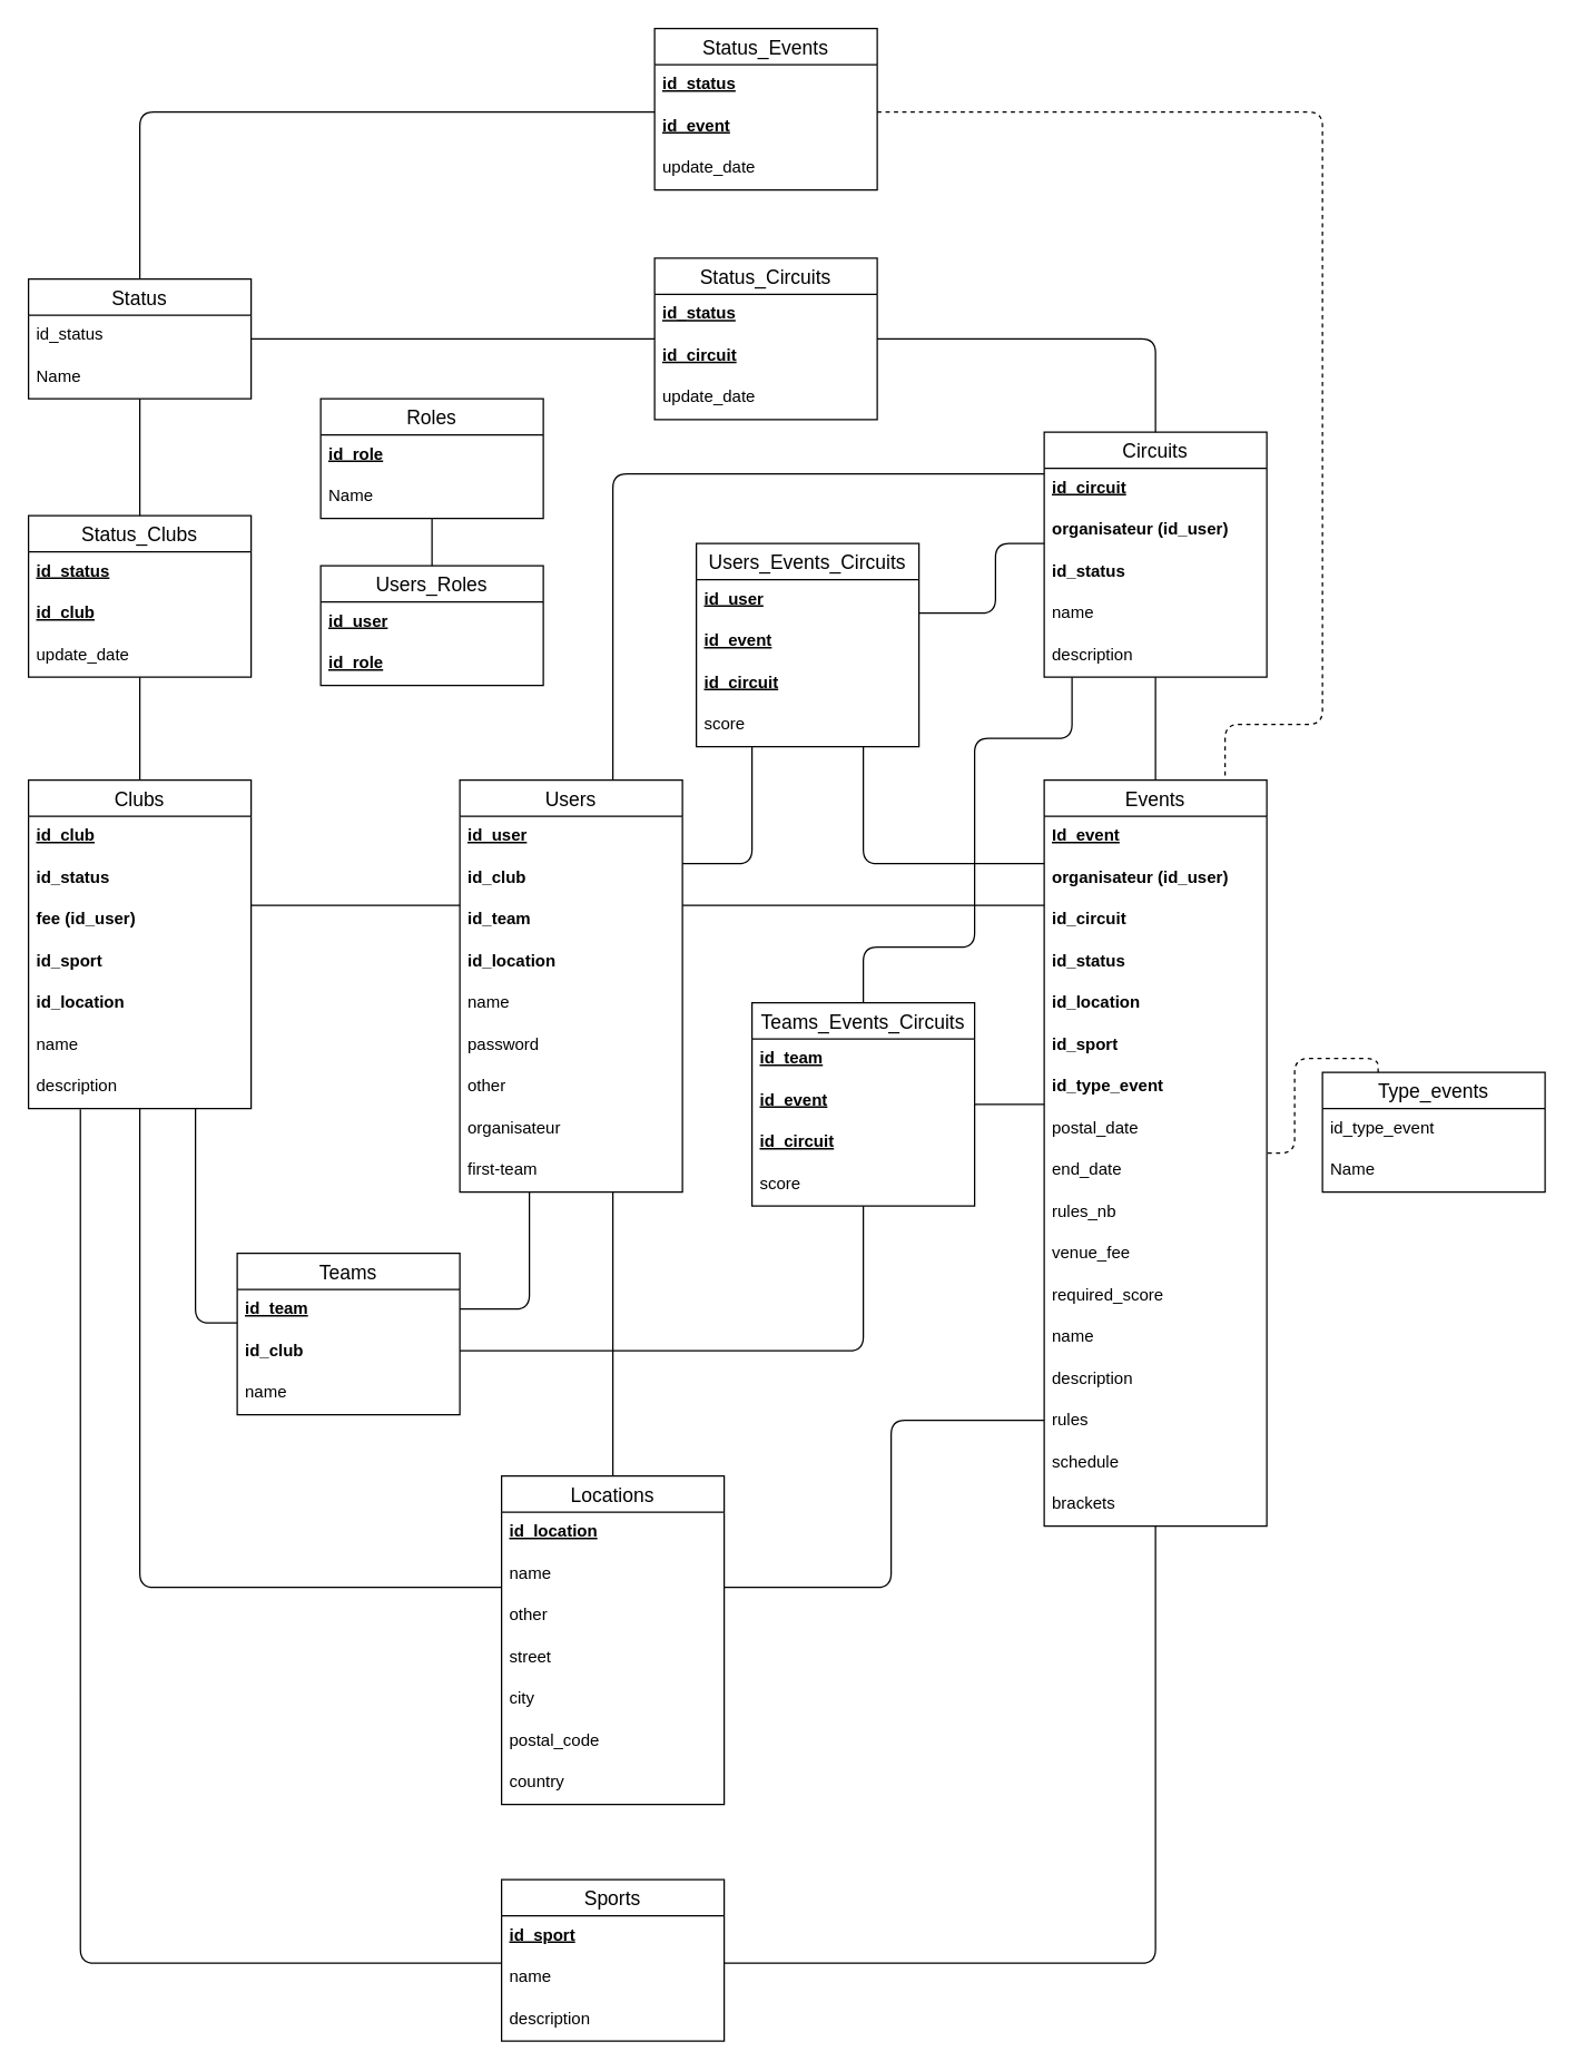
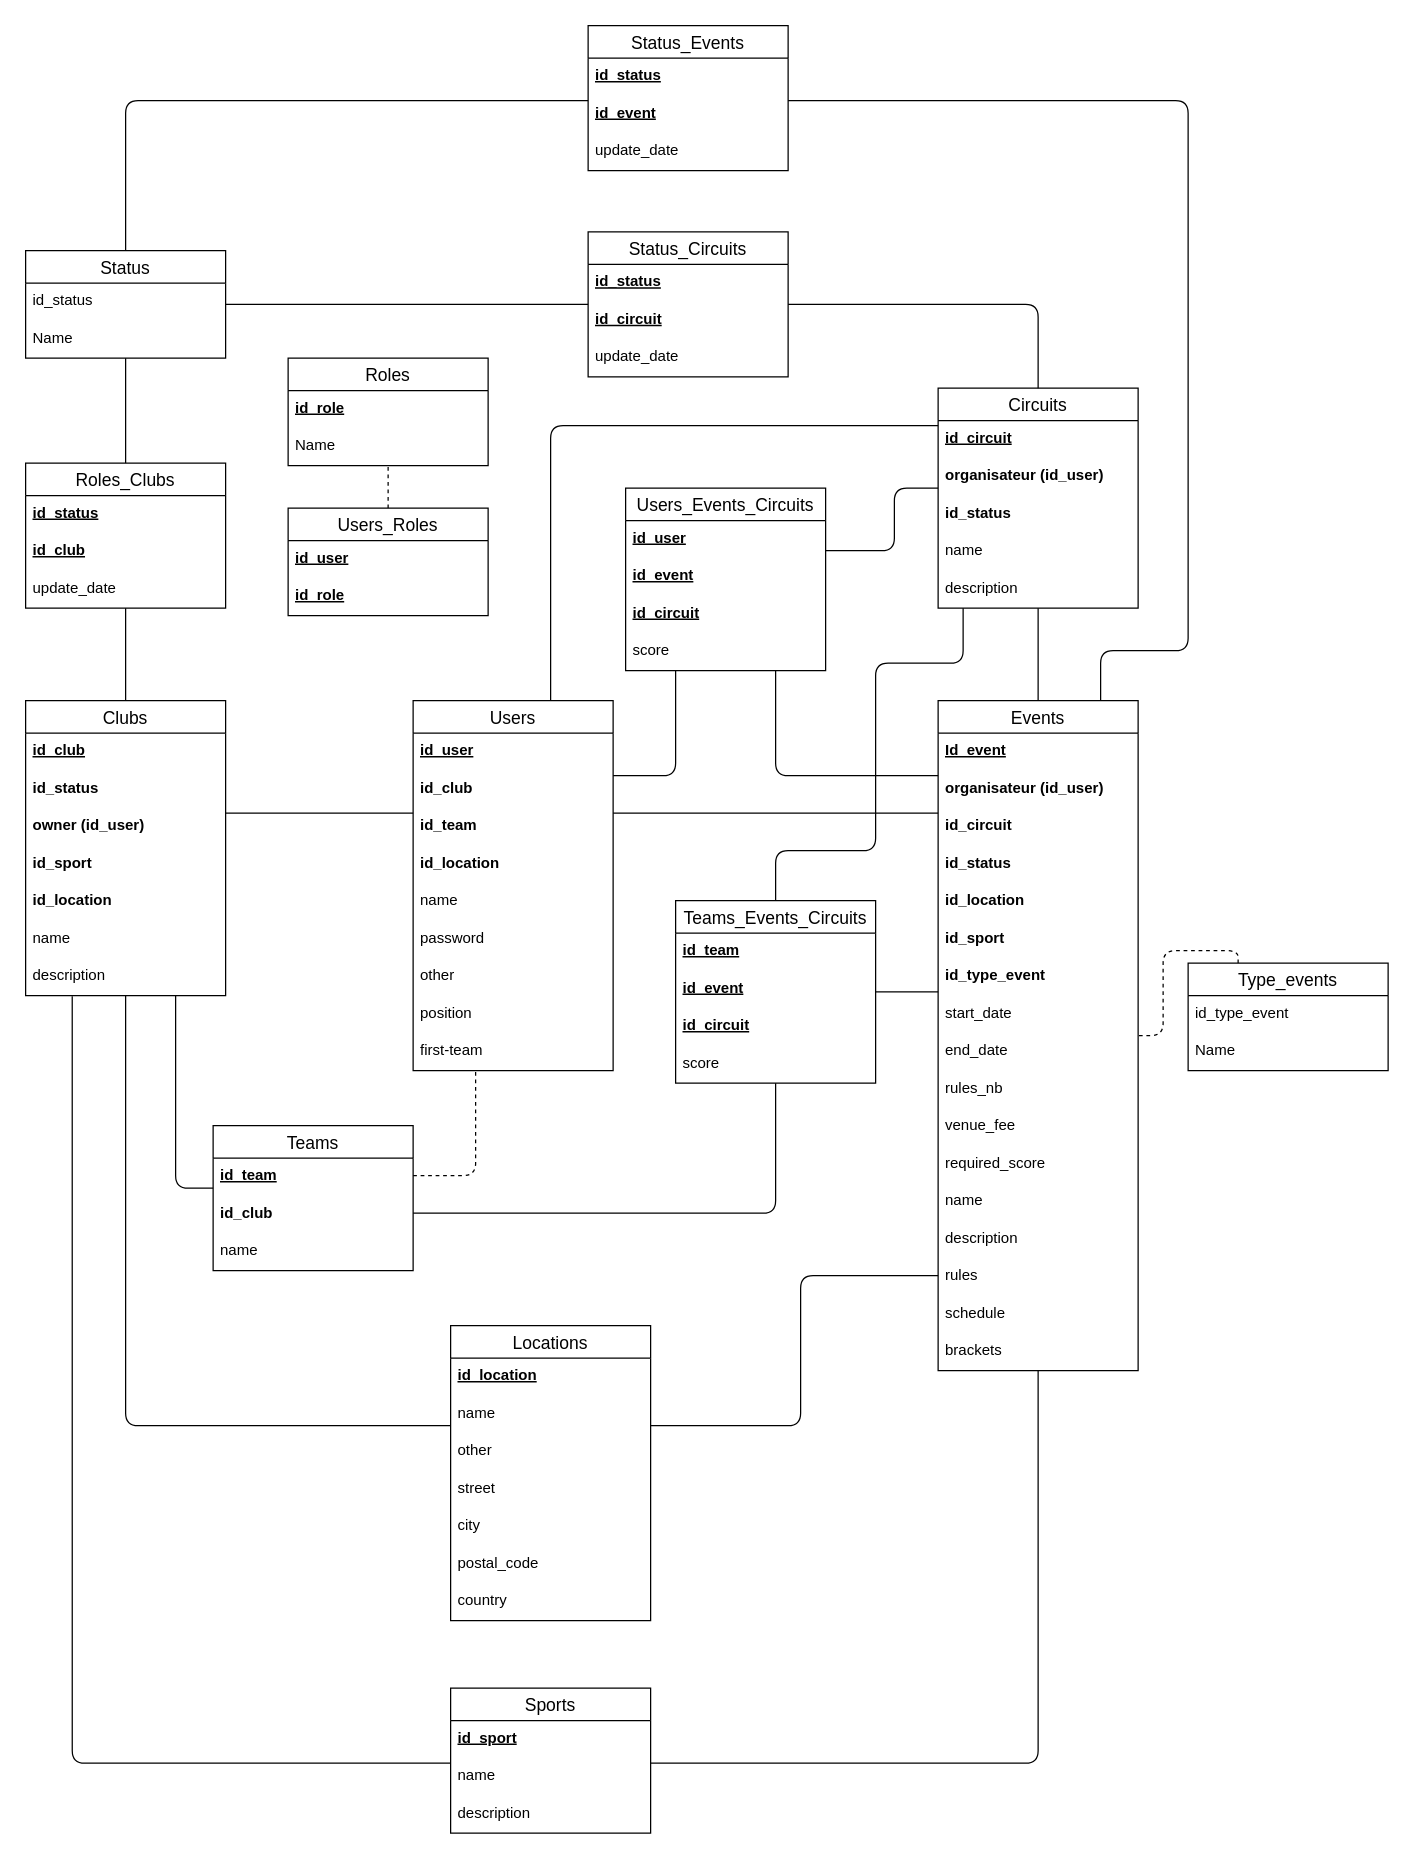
- <mxCell id="75" style="edgeStyle=orthogonalEdgeStyle;html=1;startArrow=none;startFill=0;endArrow=none;endFill=0;startSize=10;endSize=10;dashed=1;" parent="1" source="105" target="4" edge="1"><mxGeometry relative="1" as="geometry"><Array as="points"><mxPoint x="950" y="80" /><mxPoint x="950" y="520" /><mxPoint x="880" y="520" /></Array></mxGeometry></mxCell>
+ <mxCell id="75" style="edgeStyle=orthogonalEdgeStyle;html=1;startArrow=none;startFill=0;endArrow=none;endFill=0;startSize=10;endSize=10;" parent="1" source="105" target="4" edge="1"><mxGeometry relative="1" as="geometry"><Array as="points"><mxPoint x="950" y="80" /><mxPoint x="950" y="520" /><mxPoint x="880" y="520" /></Array></mxGeometry></mxCell>
- <mxCell id="115" value="Status_Clubs" style="swimlane;fontStyle=0;childLayout=stackLayout;horizontal=1;startSize=26;horizontalStack=0;resizeParent=1;resizeParentMax=0;resizeLast=0;collapsible=1;marginBottom=0;align=center;fontSize=14;" vertex="1" parent="1"><mxGeometry x="20" y="370" width="160" height="116" as="geometry" /></mxCell>
+ <mxCell id="115" value="Roles_Clubs" style="swimlane;fontStyle=0;childLayout=stackLayout;horizontal=1;startSize=26;horizontalStack=0;resizeParent=1;resizeParentMax=0;resizeLast=0;collapsible=1;marginBottom=0;align=center;fontSize=14;" vertex="1" parent="1"><mxGeometry x="20" y="370" width="160" height="116" as="geometry" /></mxCell>
- <mxCell id="97" style="edgeStyle=orthogonalEdgeStyle;html=1;exitX=0.5;exitY=0;exitDx=0;exitDy=0;startArrow=none;startFill=0;endArrow=none;endFill=0;" parent="1" source="98" target="81" edge="1"><mxGeometry relative="1" as="geometry" /></mxCell>
+ <mxCell id="97" style="edgeStyle=orthogonalEdgeStyle;html=1;exitX=0.5;exitY=0;exitDx=0;exitDy=0;startArrow=none;startFill=0;endArrow=none;endFill=0;dashed=1;" parent="1" source="98" target="81" edge="1"><mxGeometry relative="1" as="geometry" /></mxCell>
- <mxCell id="46" value="fee (id_user)" style="text;strokeColor=none;fillColor=none;spacingLeft=4;spacingRight=4;overflow=hidden;rotatable=0;points=[[0,0.5],[1,0.5]];portConstraint=eastwest;fontSize=12;fontStyle=1" parent="43" vertex="1"><mxGeometry y="86" width="160" height="30" as="geometry" /></mxCell>
+ <mxCell id="46" value="owner (id_user)" style="text;strokeColor=none;fillColor=none;spacingLeft=4;spacingRight=4;overflow=hidden;rotatable=0;points=[[0,0.5],[1,0.5]];portConstraint=eastwest;fontSize=12;fontStyle=1" parent="43" vertex="1"><mxGeometry y="86" width="160" height="30" as="geometry" /></mxCell>
- <mxCell id="40" value="organisateur" style="text;strokeColor=none;fillColor=none;spacingLeft=4;spacingRight=4;overflow=hidden;rotatable=0;points=[[0,0.5],[1,0.5]];portConstraint=eastwest;fontSize=12;" parent="32" vertex="1"><mxGeometry y="236" width="160" height="30" as="geometry" /></mxCell>
+ <mxCell id="40" value="position" style="text;strokeColor=none;fillColor=none;spacingLeft=4;spacingRight=4;overflow=hidden;rotatable=0;points=[[0,0.5],[1,0.5]];portConstraint=eastwest;fontSize=12;" parent="32" vertex="1"><mxGeometry y="236" width="160" height="30" as="geometry" /></mxCell>
- <mxCell id="12" value="postal_date" style="text;strokeColor=none;fillColor=none;spacingLeft=4;spacingRight=4;overflow=hidden;rotatable=0;points=[[0,0.5],[1,0.5]];portConstraint=eastwest;fontSize=12;" parent="4" vertex="1"><mxGeometry y="236" width="160" height="30" as="geometry" /></mxCell>
+ <mxCell id="12" value="start_date" style="text;strokeColor=none;fillColor=none;spacingLeft=4;spacingRight=4;overflow=hidden;rotatable=0;points=[[0,0.5],[1,0.5]];portConstraint=eastwest;fontSize=12;" parent="4" vertex="1"><mxGeometry y="236" width="160" height="30" as="geometry" /></mxCell>
- <mxCell id="71" style="edgeStyle=orthogonalEdgeStyle;html=1;startArrow=none;startFill=0;endArrow=none;endFill=0;startSize=10;endSize=10;" parent="1" source="51" target="32" edge="1"><mxGeometry relative="1" as="geometry"><Array as="points"><mxPoint x="380" y="940" /></Array></mxGeometry></mxCell>
+ <mxCell id="71" style="edgeStyle=orthogonalEdgeStyle;html=1;startArrow=none;startFill=0;endArrow=none;endFill=0;startSize=10;endSize=10;dashed=1;" parent="1" source="51" target="32" edge="1"><mxGeometry relative="1" as="geometry"><Array as="points"><mxPoint x="380" y="940" /></Array></mxGeometry></mxCell>
- <mxCell id="31" style="edgeStyle=orthogonalEdgeStyle;html=1;startArrow=none;startFill=0;endArrow=none;endFill=0;startSize=10;endSize=10;" parent="1" source="32" target="56" edge="1"><mxGeometry relative="1" as="geometry"><Array as="points"><mxPoint x="440" y="960" /><mxPoint x="440" y="960" /></Array></mxGeometry></mxCell>
